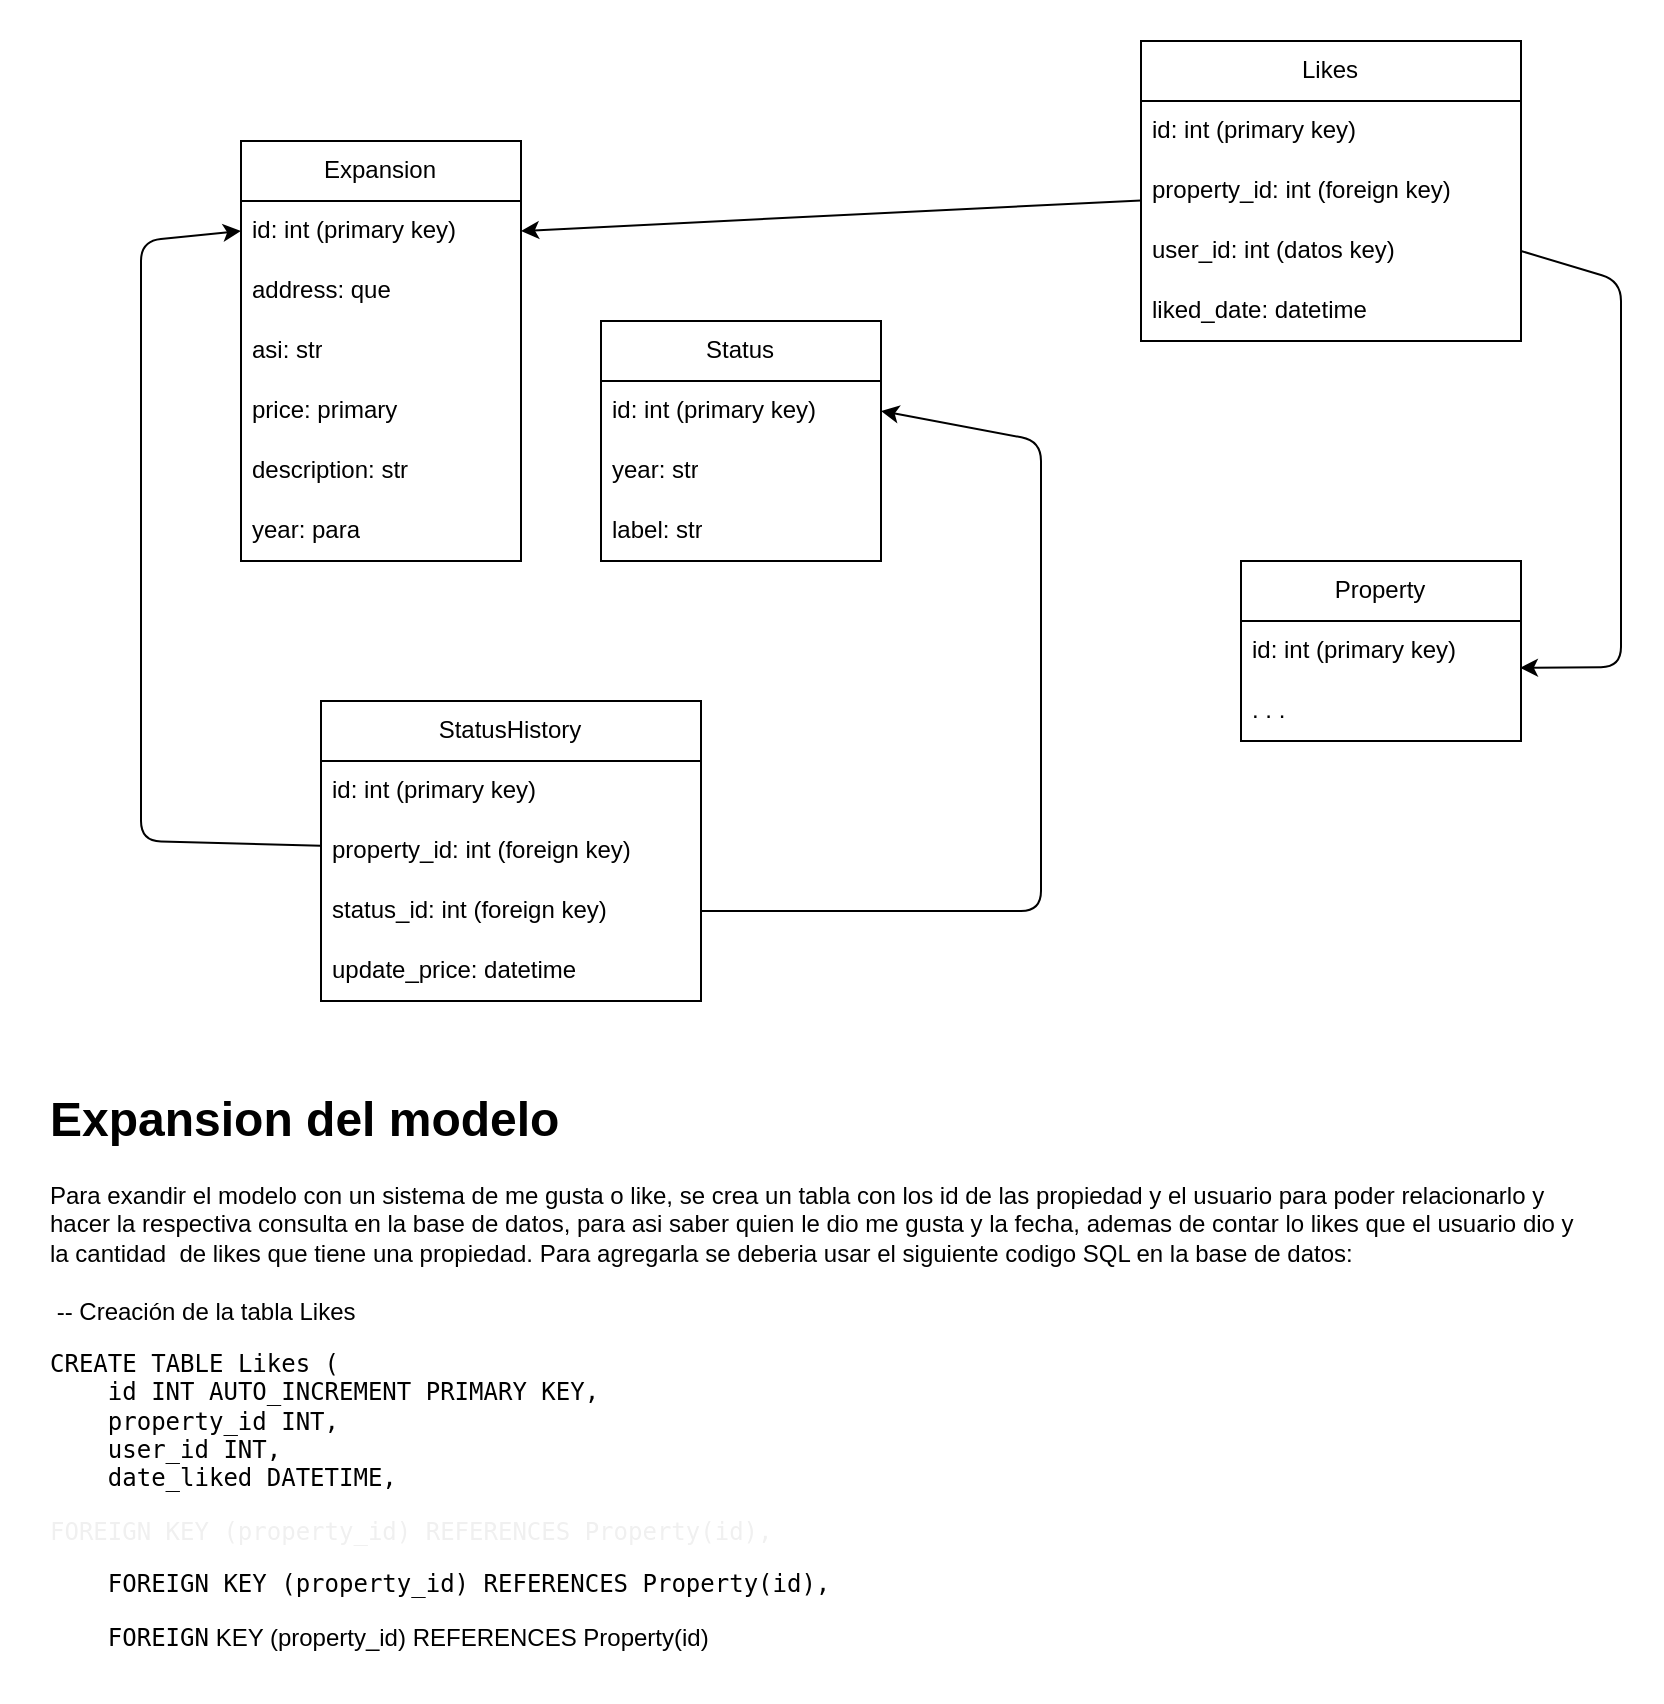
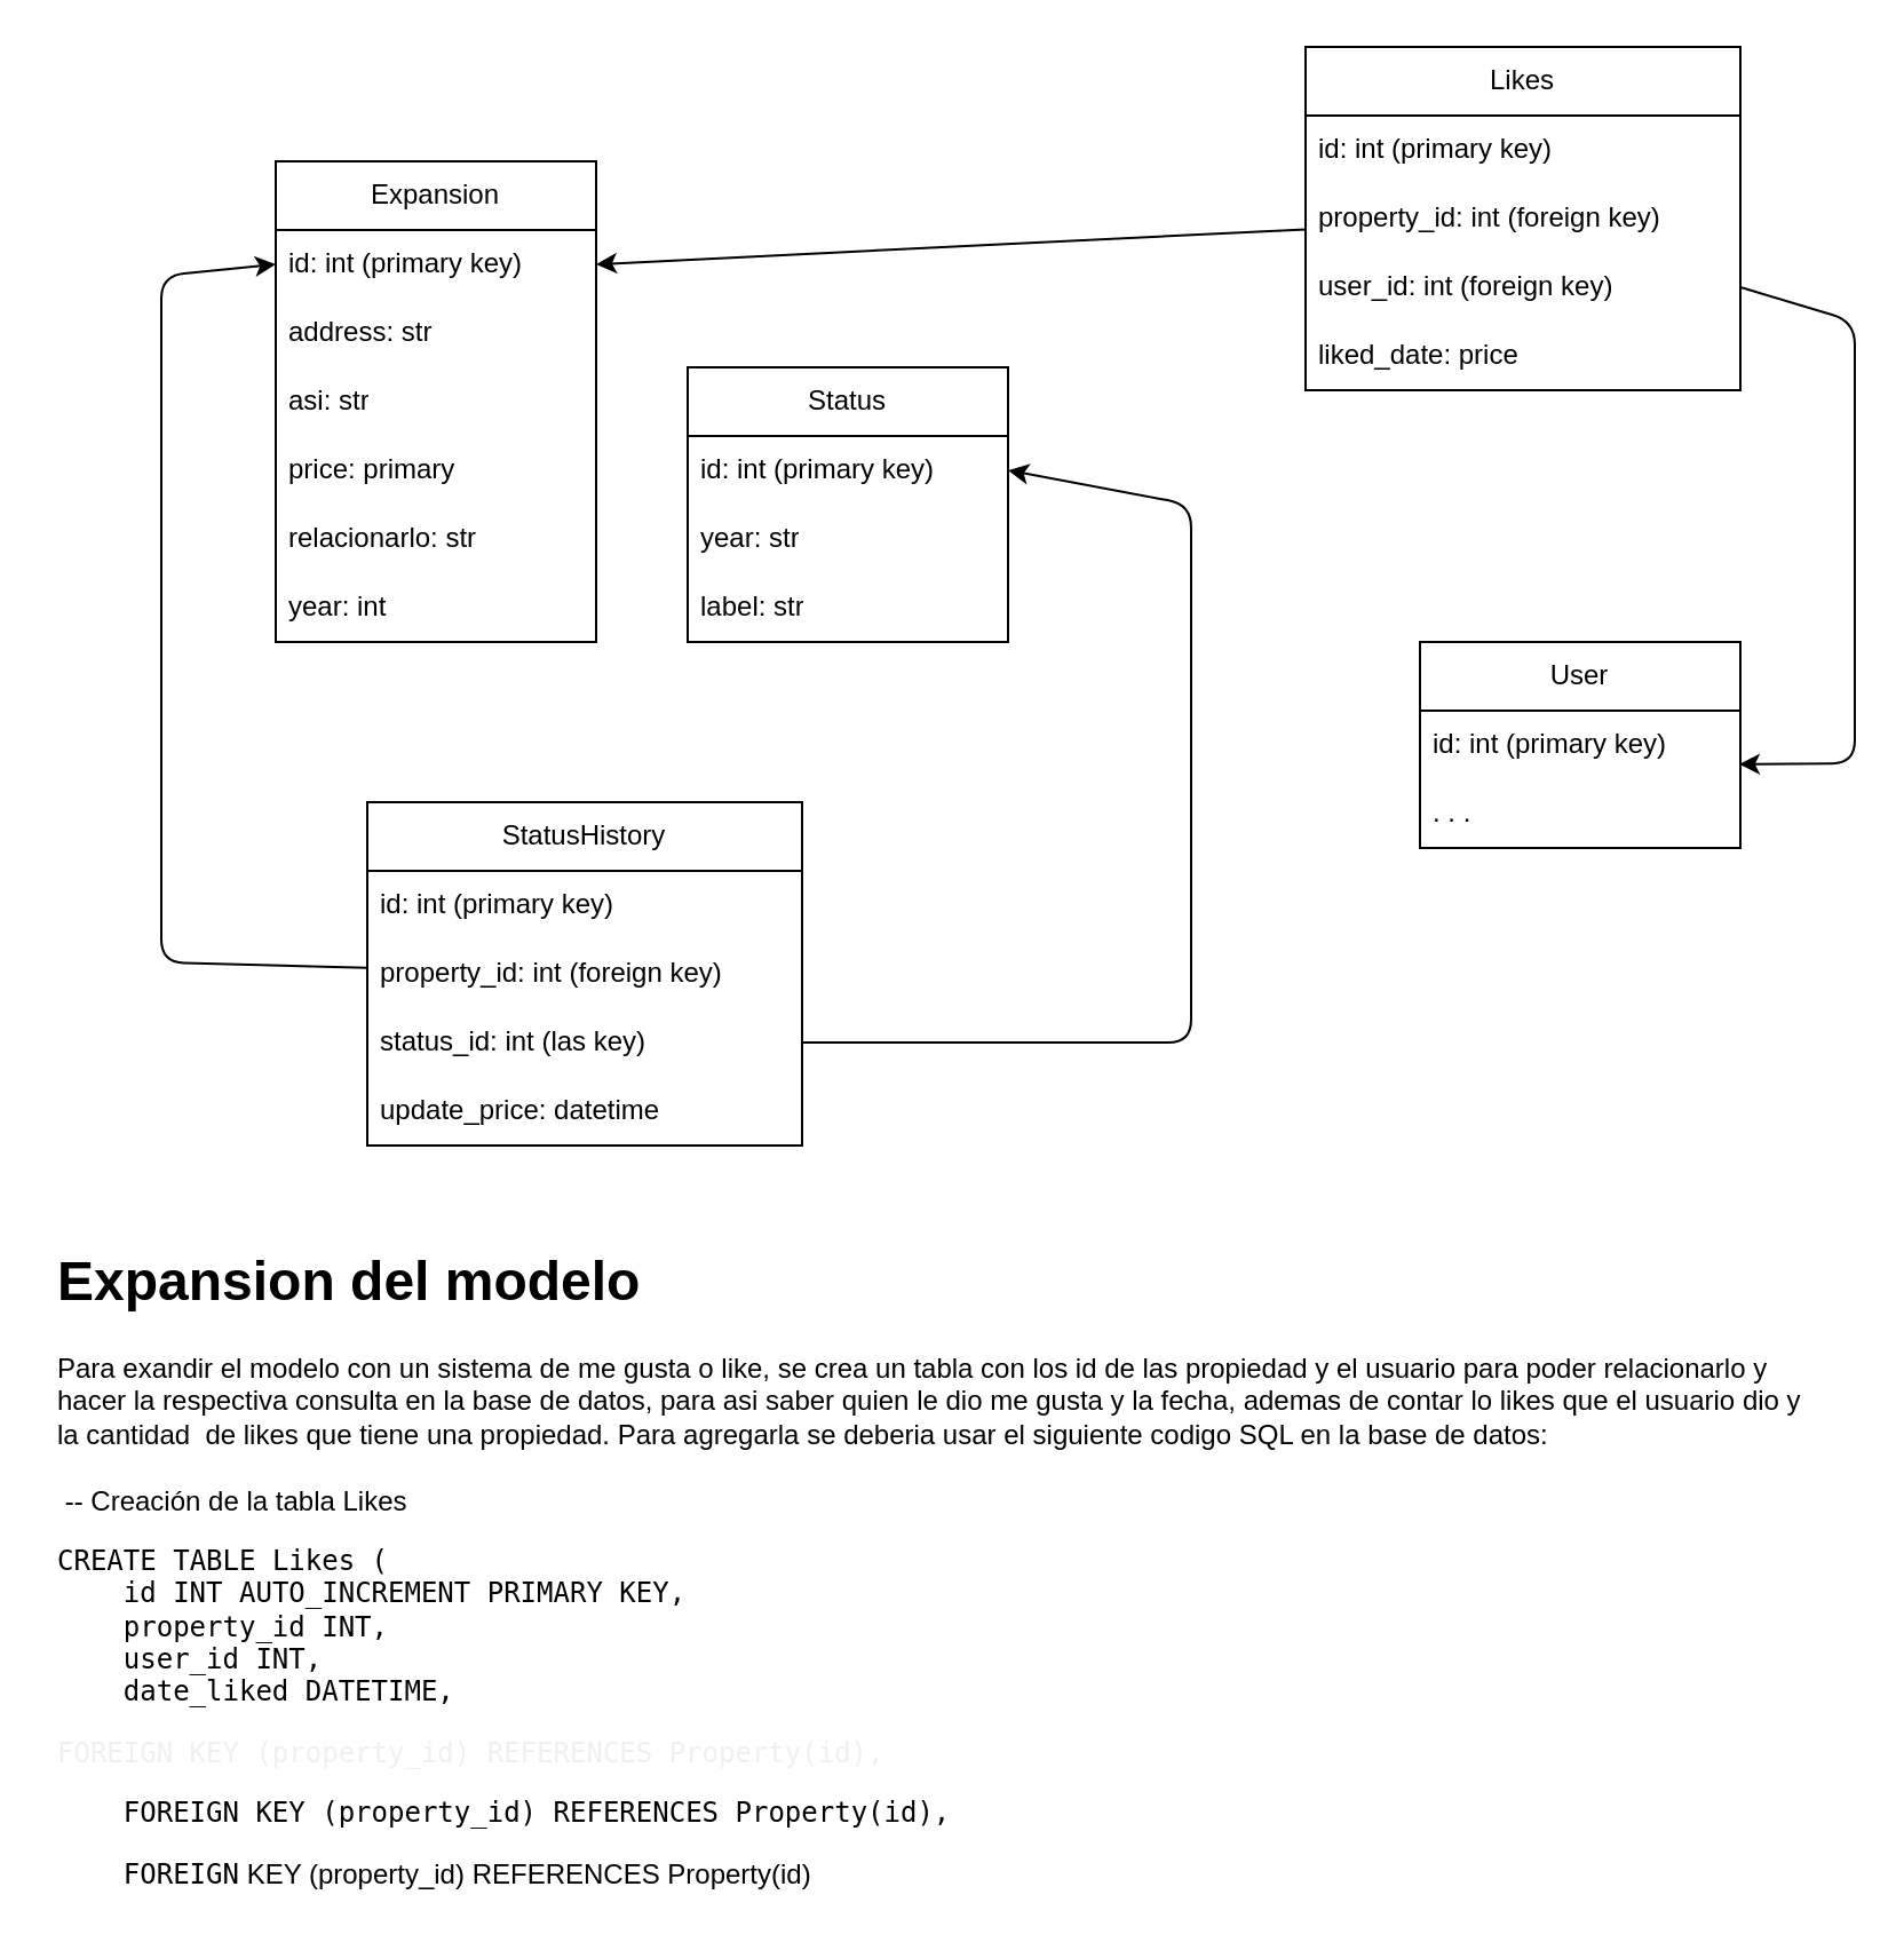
- <mxCell id="26" value="user_id: int (datos key)" style="text;strokeColor=none;fillColor=none;align=left;verticalAlign=middle;spacingLeft=4;spacingRight=4;overflow=hidden;points=[[0,0.5],[1,0.5]];portConstraint=eastwest;rotatable=0;whiteSpace=wrap;html=1;" vertex="1" parent="23"><mxGeometry y="90" width="190" height="30" as="geometry" /></mxCell>
+ <mxCell id="26" value="user_id: int (foreign key)" style="text;strokeColor=none;fillColor=none;align=left;verticalAlign=middle;spacingLeft=4;spacingRight=4;overflow=hidden;points=[[0,0.5],[1,0.5]];portConstraint=eastwest;rotatable=0;whiteSpace=wrap;html=1;" vertex="1" parent="23"><mxGeometry y="90" width="190" height="30" as="geometry" /></mxCell>
- <mxCell id="4" value="address: que" style="text;strokeColor=none;fillColor=none;align=left;verticalAlign=middle;spacingLeft=4;spacingRight=4;overflow=hidden;points=[[0,0.5],[1,0.5]];portConstraint=eastwest;rotatable=0;whiteSpace=wrap;html=1;" vertex="1" parent="2"><mxGeometry y="60" width="140" height="30" as="geometry" /></mxCell>
+ <mxCell id="4" value="address: str" style="text;strokeColor=none;fillColor=none;align=left;verticalAlign=middle;spacingLeft=4;spacingRight=4;overflow=hidden;points=[[0,0.5],[1,0.5]];portConstraint=eastwest;rotatable=0;whiteSpace=wrap;html=1;" vertex="1" parent="2"><mxGeometry y="60" width="140" height="30" as="geometry" /></mxCell>
- <mxCell id="27" value="liked_date: datetime" style="text;strokeColor=none;fillColor=none;align=left;verticalAlign=middle;spacingLeft=4;spacingRight=4;overflow=hidden;points=[[0,0.5],[1,0.5]];portConstraint=eastwest;rotatable=0;whiteSpace=wrap;html=1;" vertex="1" parent="23"><mxGeometry y="120" width="190" height="30" as="geometry" /></mxCell>
+ <mxCell id="27" value="liked_date: price" style="text;strokeColor=none;fillColor=none;align=left;verticalAlign=middle;spacingLeft=4;spacingRight=4;overflow=hidden;points=[[0,0.5],[1,0.5]];portConstraint=eastwest;rotatable=0;whiteSpace=wrap;html=1;" vertex="1" parent="23"><mxGeometry y="120" width="190" height="30" as="geometry" /></mxCell>
- <mxCell id="7" value="description: str" style="text;strokeColor=none;fillColor=none;align=left;verticalAlign=middle;spacingLeft=4;spacingRight=4;overflow=hidden;points=[[0,0.5],[1,0.5]];portConstraint=eastwest;rotatable=0;whiteSpace=wrap;html=1;" vertex="1" parent="2"><mxGeometry y="150" width="140" height="30" as="geometry" /></mxCell>
+ <mxCell id="7" value="relacionarlo: str" style="text;strokeColor=none;fillColor=none;align=left;verticalAlign=middle;spacingLeft=4;spacingRight=4;overflow=hidden;points=[[0,0.5],[1,0.5]];portConstraint=eastwest;rotatable=0;whiteSpace=wrap;html=1;" vertex="1" parent="2"><mxGeometry y="150" width="140" height="30" as="geometry" /></mxCell>
- <mxCell id="8" value="year: para" style="text;strokeColor=none;fillColor=none;align=left;verticalAlign=middle;spacingLeft=4;spacingRight=4;overflow=hidden;points=[[0,0.5],[1,0.5]];portConstraint=eastwest;rotatable=0;whiteSpace=wrap;html=1;" vertex="1" parent="2"><mxGeometry y="180" width="140" height="30" as="geometry" /></mxCell>
+ <mxCell id="8" value="year: int" style="text;strokeColor=none;fillColor=none;align=left;verticalAlign=middle;spacingLeft=4;spacingRight=4;overflow=hidden;points=[[0,0.5],[1,0.5]];portConstraint=eastwest;rotatable=0;whiteSpace=wrap;html=1;" vertex="1" parent="2"><mxGeometry y="180" width="140" height="30" as="geometry" /></mxCell>
- <mxCell id="20" value="Property" style="swimlane;fontStyle=0;childLayout=stackLayout;horizontal=1;startSize=30;horizontalStack=0;resizeParent=1;resizeParentMax=0;resizeLast=0;collapsible=1;marginBottom=0;whiteSpace=wrap;html=1;" vertex="1" parent="1"><mxGeometry x="620" y="280" width="140" height="90" as="geometry" /></mxCell>
+ <mxCell id="20" value="User" style="swimlane;fontStyle=0;childLayout=stackLayout;horizontal=1;startSize=30;horizontalStack=0;resizeParent=1;resizeParentMax=0;resizeLast=0;collapsible=1;marginBottom=0;whiteSpace=wrap;html=1;" vertex="1" parent="1"><mxGeometry x="620" y="280" width="140" height="90" as="geometry" /></mxCell>
- <mxCell id="17" value="status_id: int (foreign key)" style="text;strokeColor=none;fillColor=none;align=left;verticalAlign=middle;spacingLeft=4;spacingRight=4;overflow=hidden;points=[[0,0.5],[1,0.5]];portConstraint=eastwest;rotatable=0;whiteSpace=wrap;html=1;" vertex="1" parent="14"><mxGeometry y="90" width="190" height="30" as="geometry" /></mxCell>
+ <mxCell id="17" value="status_id: int (las key)" style="text;strokeColor=none;fillColor=none;align=left;verticalAlign=middle;spacingLeft=4;spacingRight=4;overflow=hidden;points=[[0,0.5],[1,0.5]];portConstraint=eastwest;rotatable=0;whiteSpace=wrap;html=1;" vertex="1" parent="14"><mxGeometry y="90" width="190" height="30" as="geometry" /></mxCell>
